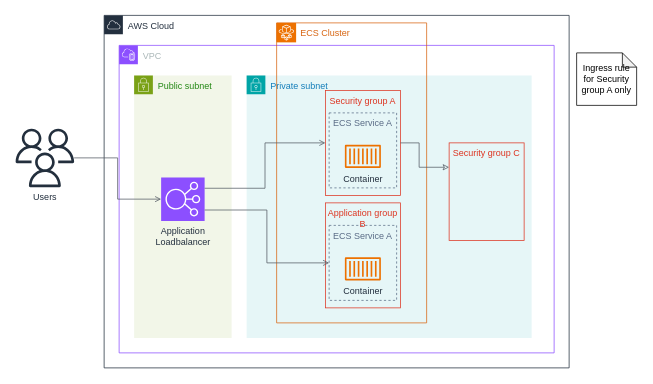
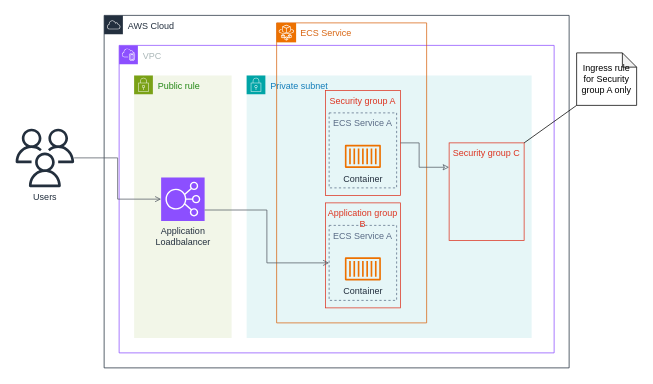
- <mxCell id="7" value="ECS Cluster" style="points=[[0,0],[0.25,0],[0.5,0],[0.75,0],[1,0],[1,0.25],[1,0.5],[1,0.75],[1,1],[0.75,1],[0.5,1],[0.25,1],[0,1],[0,0.75],[0,0.5],[0,0.25]];outlineConnect=0;gradientColor=none;html=1;whiteSpace=wrap;fontSize=12;fontStyle=0;container=1;pointerEvents=0;collapsible=0;recursiveResize=0;shape=mxgraph.aws4.group;grIcon=mxgraph.aws4.group_ec2_instance_contents;strokeColor=#D86613;fillColor=none;verticalAlign=top;align=left;spacingLeft=30;fontColor=#D86613;dashed=0;" vertex="1" parent="6"><mxGeometry x="40" y="-70" width="200" height="400" as="geometry" /></mxCell>
+ <mxCell id="7" value="ECS Service" style="points=[[0,0],[0.25,0],[0.5,0],[0.75,0],[1,0],[1,0.25],[1,0.5],[1,0.75],[1,1],[0.75,1],[0.5,1],[0.25,1],[0,1],[0,0.75],[0,0.5],[0,0.25]];outlineConnect=0;gradientColor=none;html=1;whiteSpace=wrap;fontSize=12;fontStyle=0;container=1;pointerEvents=0;collapsible=0;recursiveResize=0;shape=mxgraph.aws4.group;grIcon=mxgraph.aws4.group_ec2_instance_contents;strokeColor=#D86613;fillColor=none;verticalAlign=top;align=left;spacingLeft=30;fontColor=#D86613;dashed=0;" vertex="1" parent="6"><mxGeometry x="40" y="-70" width="200" height="400" as="geometry" /></mxCell>
- <mxCell id="4" value="Public subnet" style="points=[[0,0],[0.25,0],[0.5,0],[0.75,0],[1,0],[1,0.25],[1,0.5],[1,0.75],[1,1],[0.75,1],[0.5,1],[0.25,1],[0,1],[0,0.75],[0,0.5],[0,0.25]];outlineConnect=0;gradientColor=none;html=1;whiteSpace=wrap;fontSize=12;fontStyle=0;container=1;pointerEvents=0;collapsible=0;recursiveResize=0;shape=mxgraph.aws4.group;grIcon=mxgraph.aws4.group_security_group;grStroke=0;strokeColor=#7AA116;fillColor=#F2F6E8;verticalAlign=top;align=left;spacingLeft=30;fontColor=#248814;dashed=0;" vertex="1" parent="3"><mxGeometry x="20" y="40" width="130" height="350" as="geometry" /></mxCell>
+ <mxCell id="4" value="Public rule" style="points=[[0,0],[0.25,0],[0.5,0],[0.75,0],[1,0],[1,0.25],[1,0.5],[1,0.75],[1,1],[0.75,1],[0.5,1],[0.25,1],[0,1],[0,0.75],[0,0.5],[0,0.25]];outlineConnect=0;gradientColor=none;html=1;whiteSpace=wrap;fontSize=12;fontStyle=0;container=1;pointerEvents=0;collapsible=0;recursiveResize=0;shape=mxgraph.aws4.group;grIcon=mxgraph.aws4.group_security_group;grStroke=0;strokeColor=#7AA116;fillColor=#F2F6E8;verticalAlign=top;align=left;spacingLeft=30;fontColor=#248814;dashed=0;" vertex="1" parent="3"><mxGeometry x="20" y="40" width="130" height="350" as="geometry" /></mxCell>
+ <mxCell id="22" value="" style="endArrow=none;html=1;rounded=0;exitX=1;exitY=0;exitDx=0;exitDy=0;entryX=0;entryY=1;entryDx=0;entryDy=0;entryPerimeter=0;" edge="1" parent="1" source="15" target="21"><mxGeometry width="50" height="50" relative="1" as="geometry"><mxPoint x="828" y="330" as="sourcePoint" /><mxPoint x="878" y="280" as="targetPoint" /></mxGeometry></mxCell>
- <mxCell id="17" value="" style="edgeStyle=orthogonalEdgeStyle;html=1;endArrow=open;elbow=vertical;startArrow=none;endFill=0;strokeColor=#545B64;rounded=0;entryX=0;entryY=0.5;entryDx=0;entryDy=0;exitX=1;exitY=0.25;exitDx=0;exitDy=0;exitPerimeter=0;" edge="1" parent="3" source="5" target="13"><mxGeometry width="100" relative="1" as="geometry"><mxPoint x="-50" y="-30" as="sourcePoint" /><mxPoint x="-50" y="110" as="targetPoint" /></mxGeometry></mxCell>
